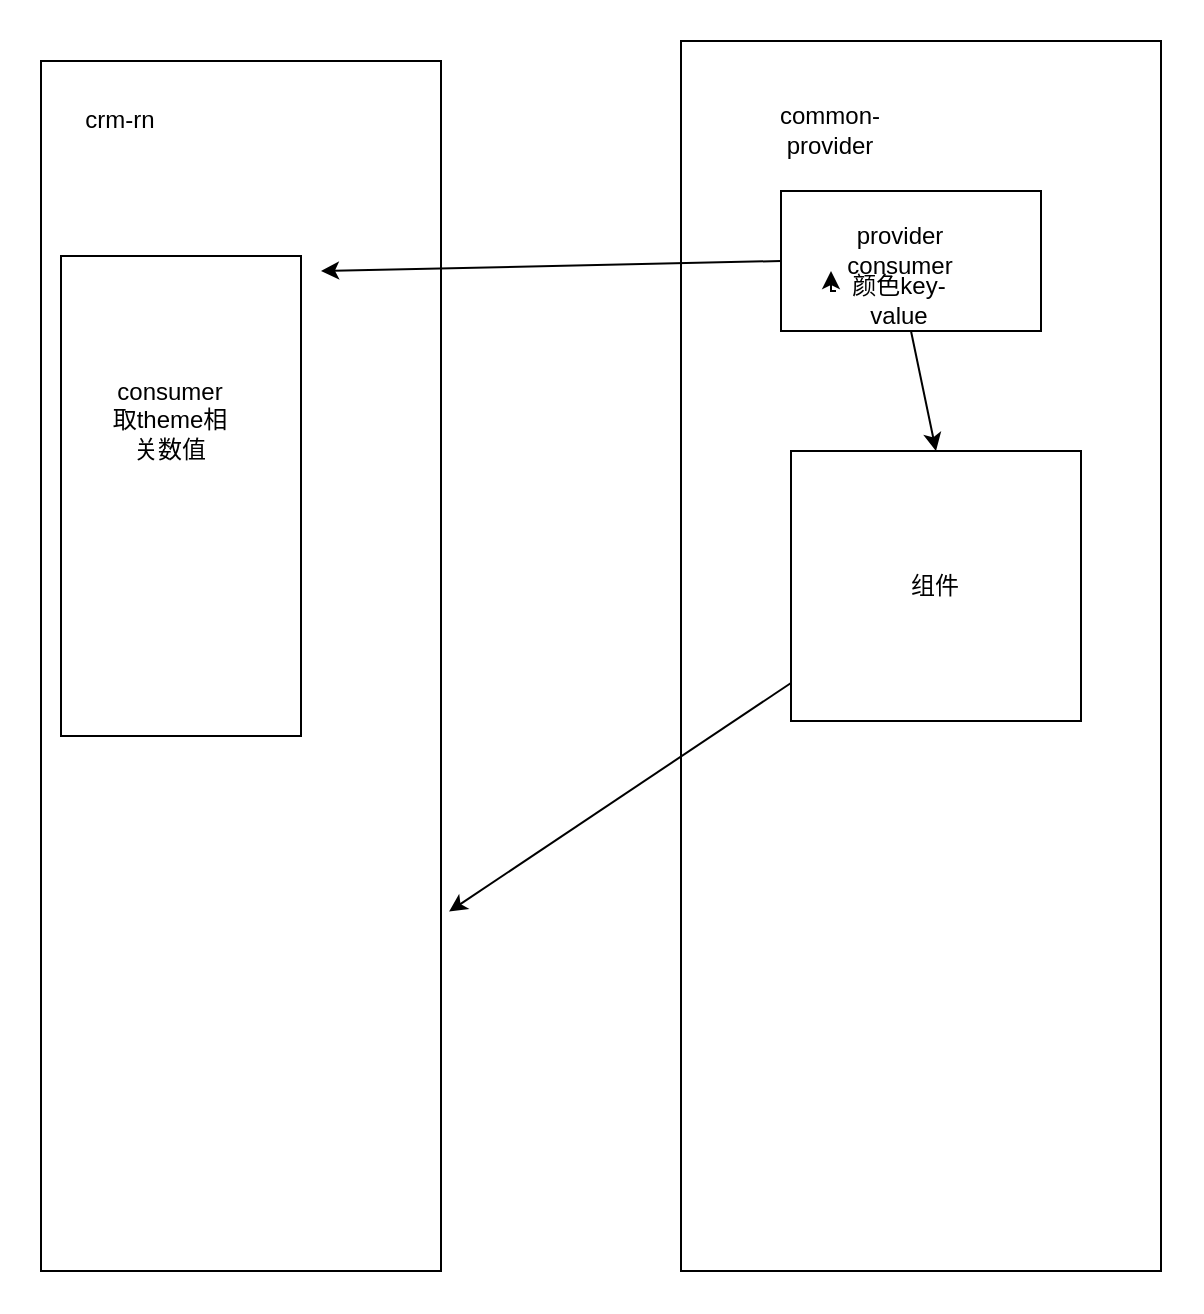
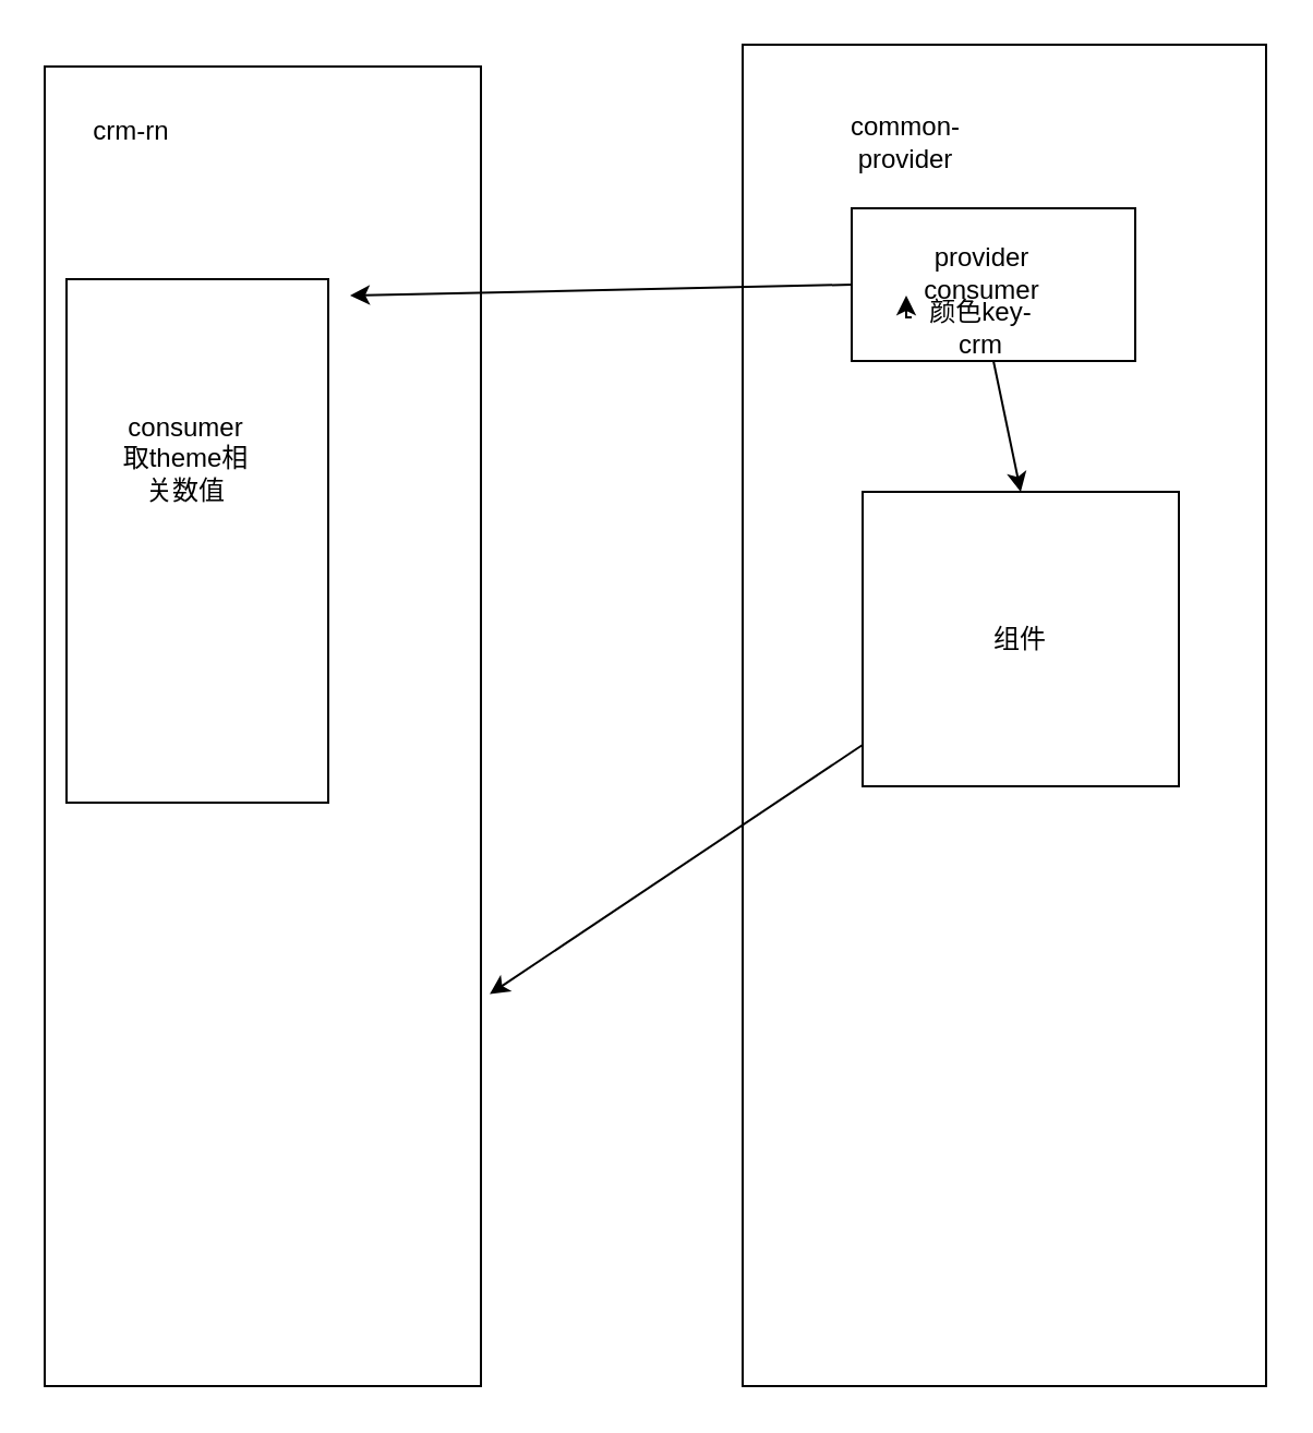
- <mxCell id="10" value="颜色key-value" style="text;html=1;strokeColor=none;fillColor=none;align=center;verticalAlign=middle;whiteSpace=wrap;rounded=0;" vertex="1" parent="1"><mxGeometry x="417.5" y="145" width="62.5" height="10" as="geometry" /></mxCell>
+ <mxCell id="10" value="颜色key-crm" style="text;html=1;strokeColor=none;fillColor=none;align=center;verticalAlign=middle;whiteSpace=wrap;rounded=0;" vertex="1" parent="1"><mxGeometry x="417.5" y="145" width="62.5" height="10" as="geometry" /></mxCell>
